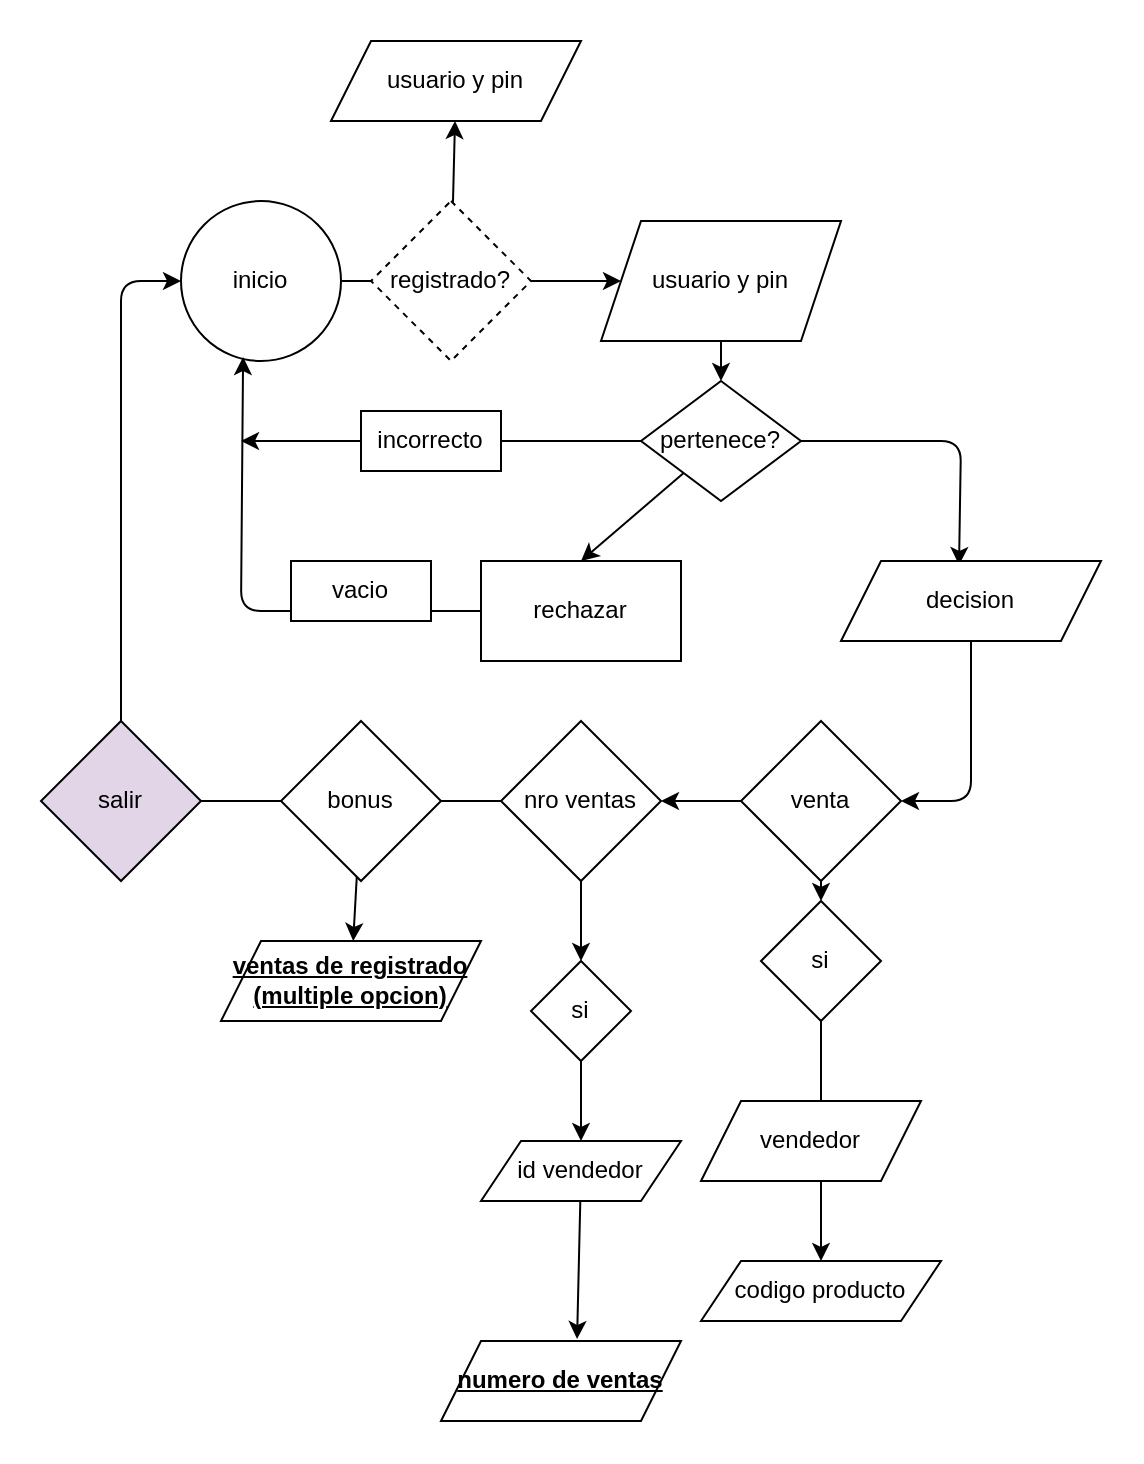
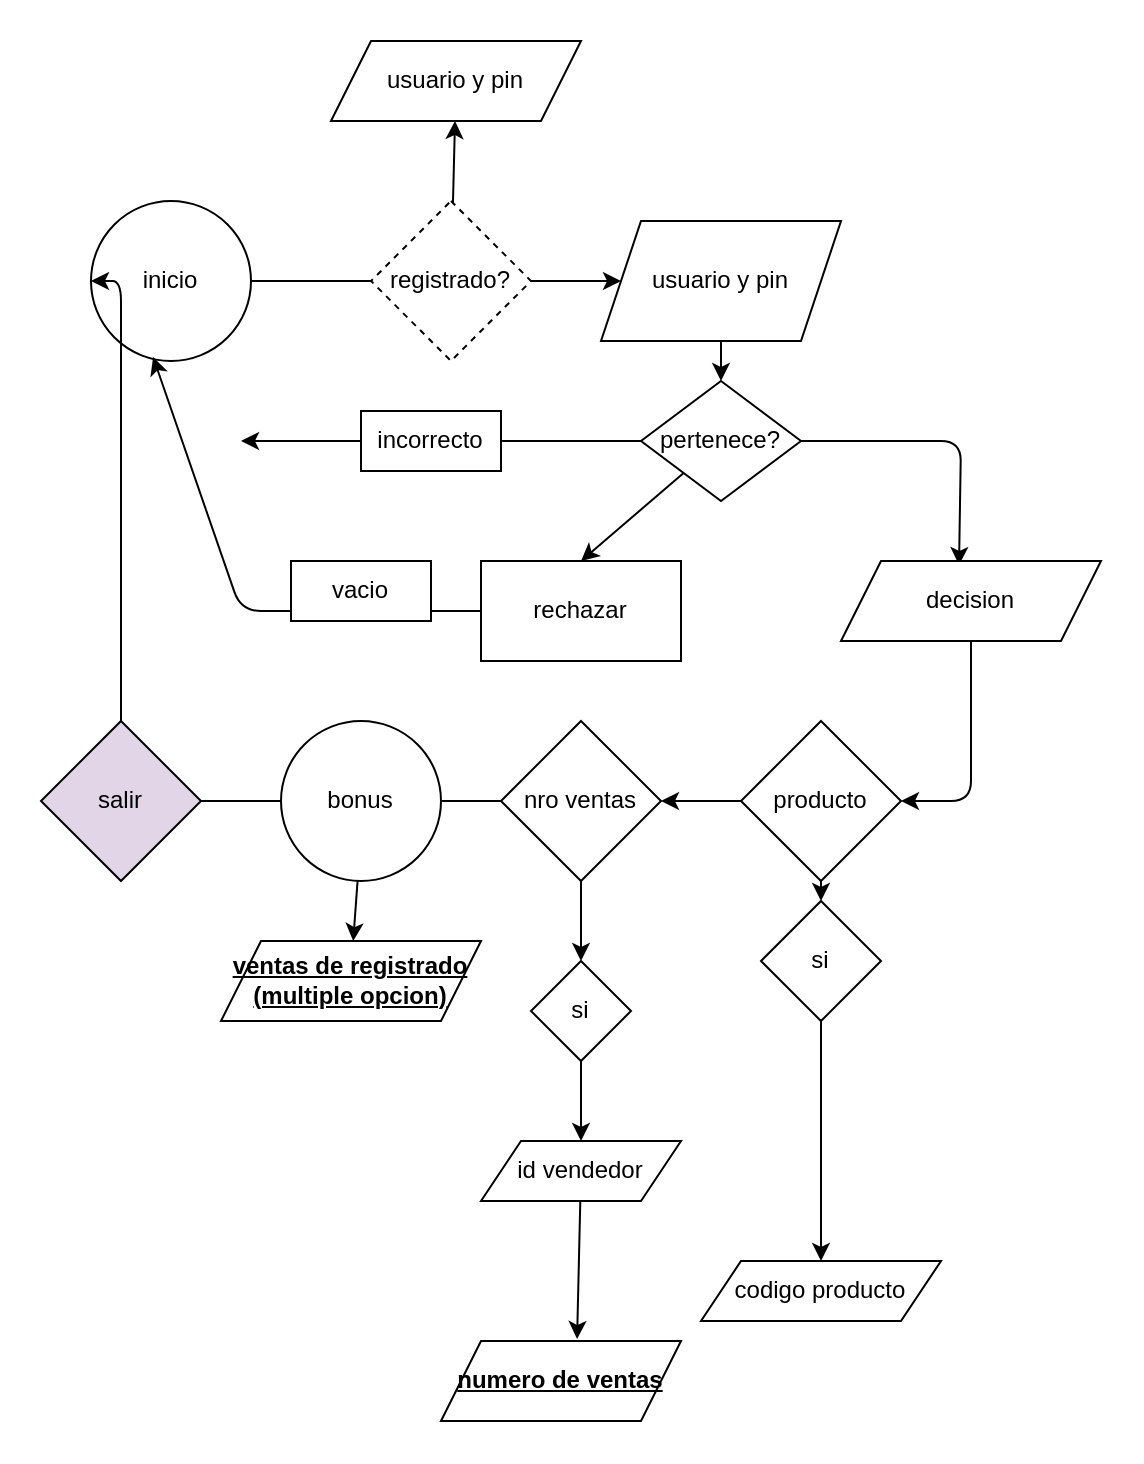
- <mxCell id="3" value="inicio&lt;br&gt;" style="ellipse;whiteSpace=wrap;html=1;aspect=fixed;" vertex="1" parent="1"><mxGeometry x="90" y="100" width="80" height="80" as="geometry" /></mxCell>
+ <mxCell id="3" value="inicio&lt;br&gt;" style="ellipse;whiteSpace=wrap;html=1;aspect=fixed;" vertex="1" parent="1"><mxGeometry x="45" y="100" width="80" height="80" as="geometry" /></mxCell>
- <mxCell id="34" value="bonus" style="rhombus;whiteSpace=wrap;html=1;" vertex="1" parent="1"><mxGeometry x="140" y="360" width="80" height="80" as="geometry" /></mxCell>
+ <mxCell id="34" value="bonus" style="ellipse;whiteSpace=wrap;html=1;" vertex="1" parent="1"><mxGeometry x="140" y="360" width="80" height="80" as="geometry" /></mxCell>
- <mxCell id="19" value="venta" style="rhombus;whiteSpace=wrap;html=1;" vertex="1" parent="1"><mxGeometry x="370" y="360" width="80" height="80" as="geometry" /></mxCell>
+ <mxCell id="19" value="producto" style="rhombus;whiteSpace=wrap;html=1;" vertex="1" parent="1"><mxGeometry x="370" y="360" width="80" height="80" as="geometry" /></mxCell>
- <mxCell id="36" value="vendedor" style="shape=parallelogram;perimeter=parallelogramPerimeter;whiteSpace=wrap;html=1;fixedSize=1;" vertex="1" parent="1"><mxGeometry x="350" y="550" width="110" height="40" as="geometry" /></mxCell>
